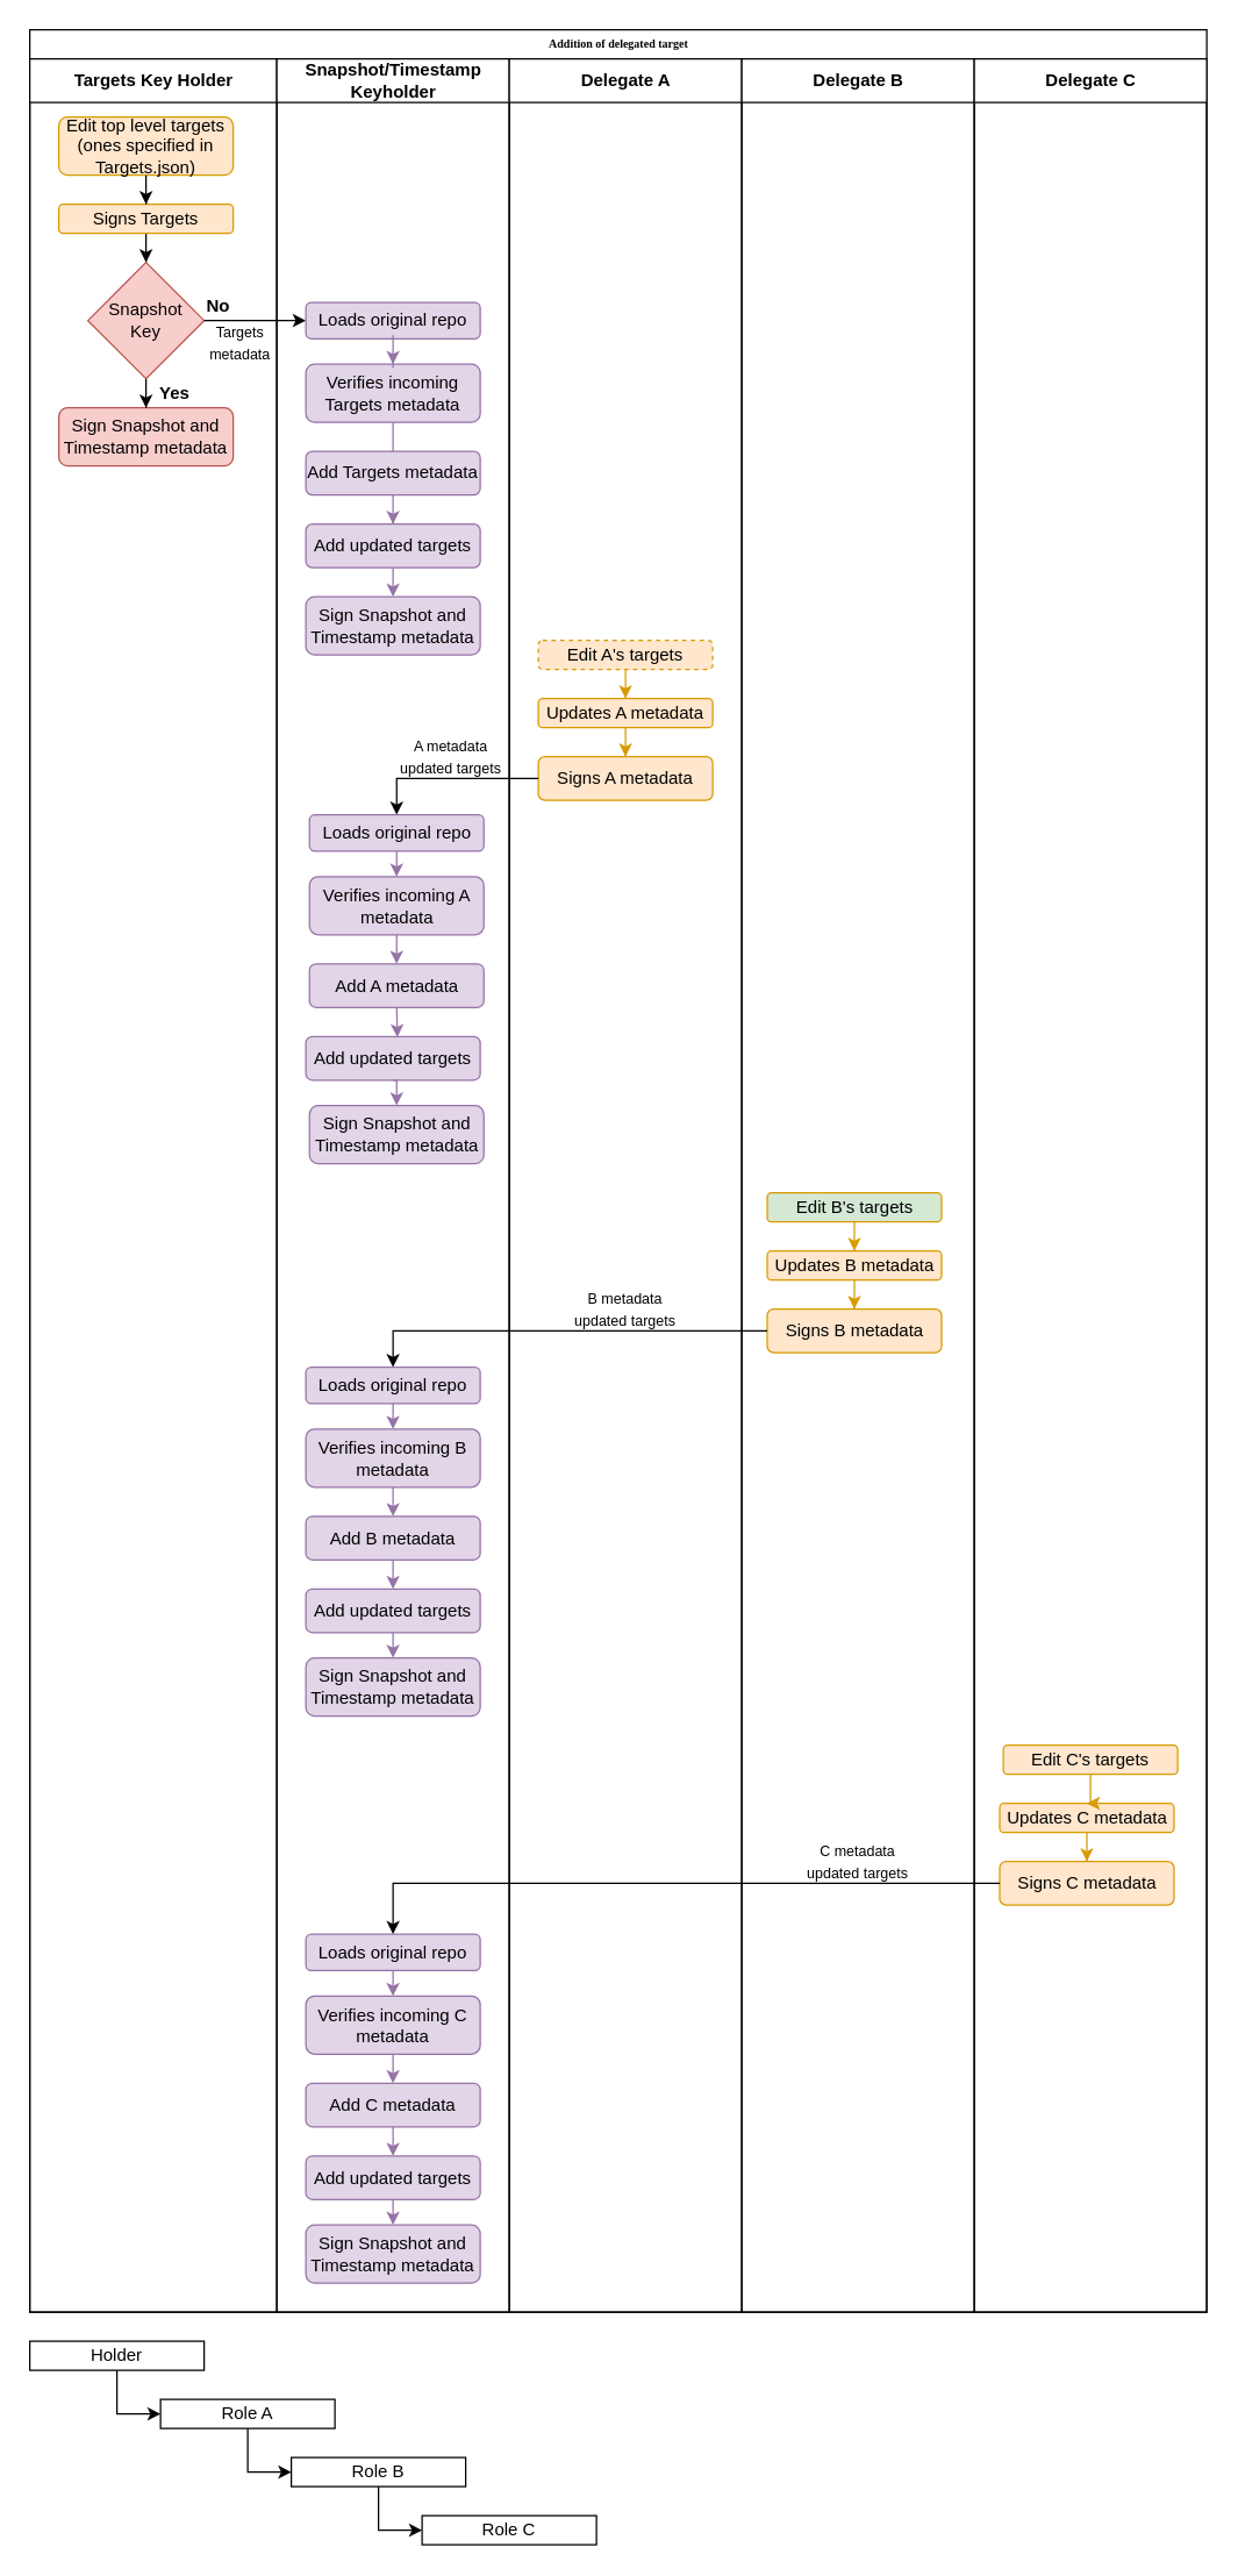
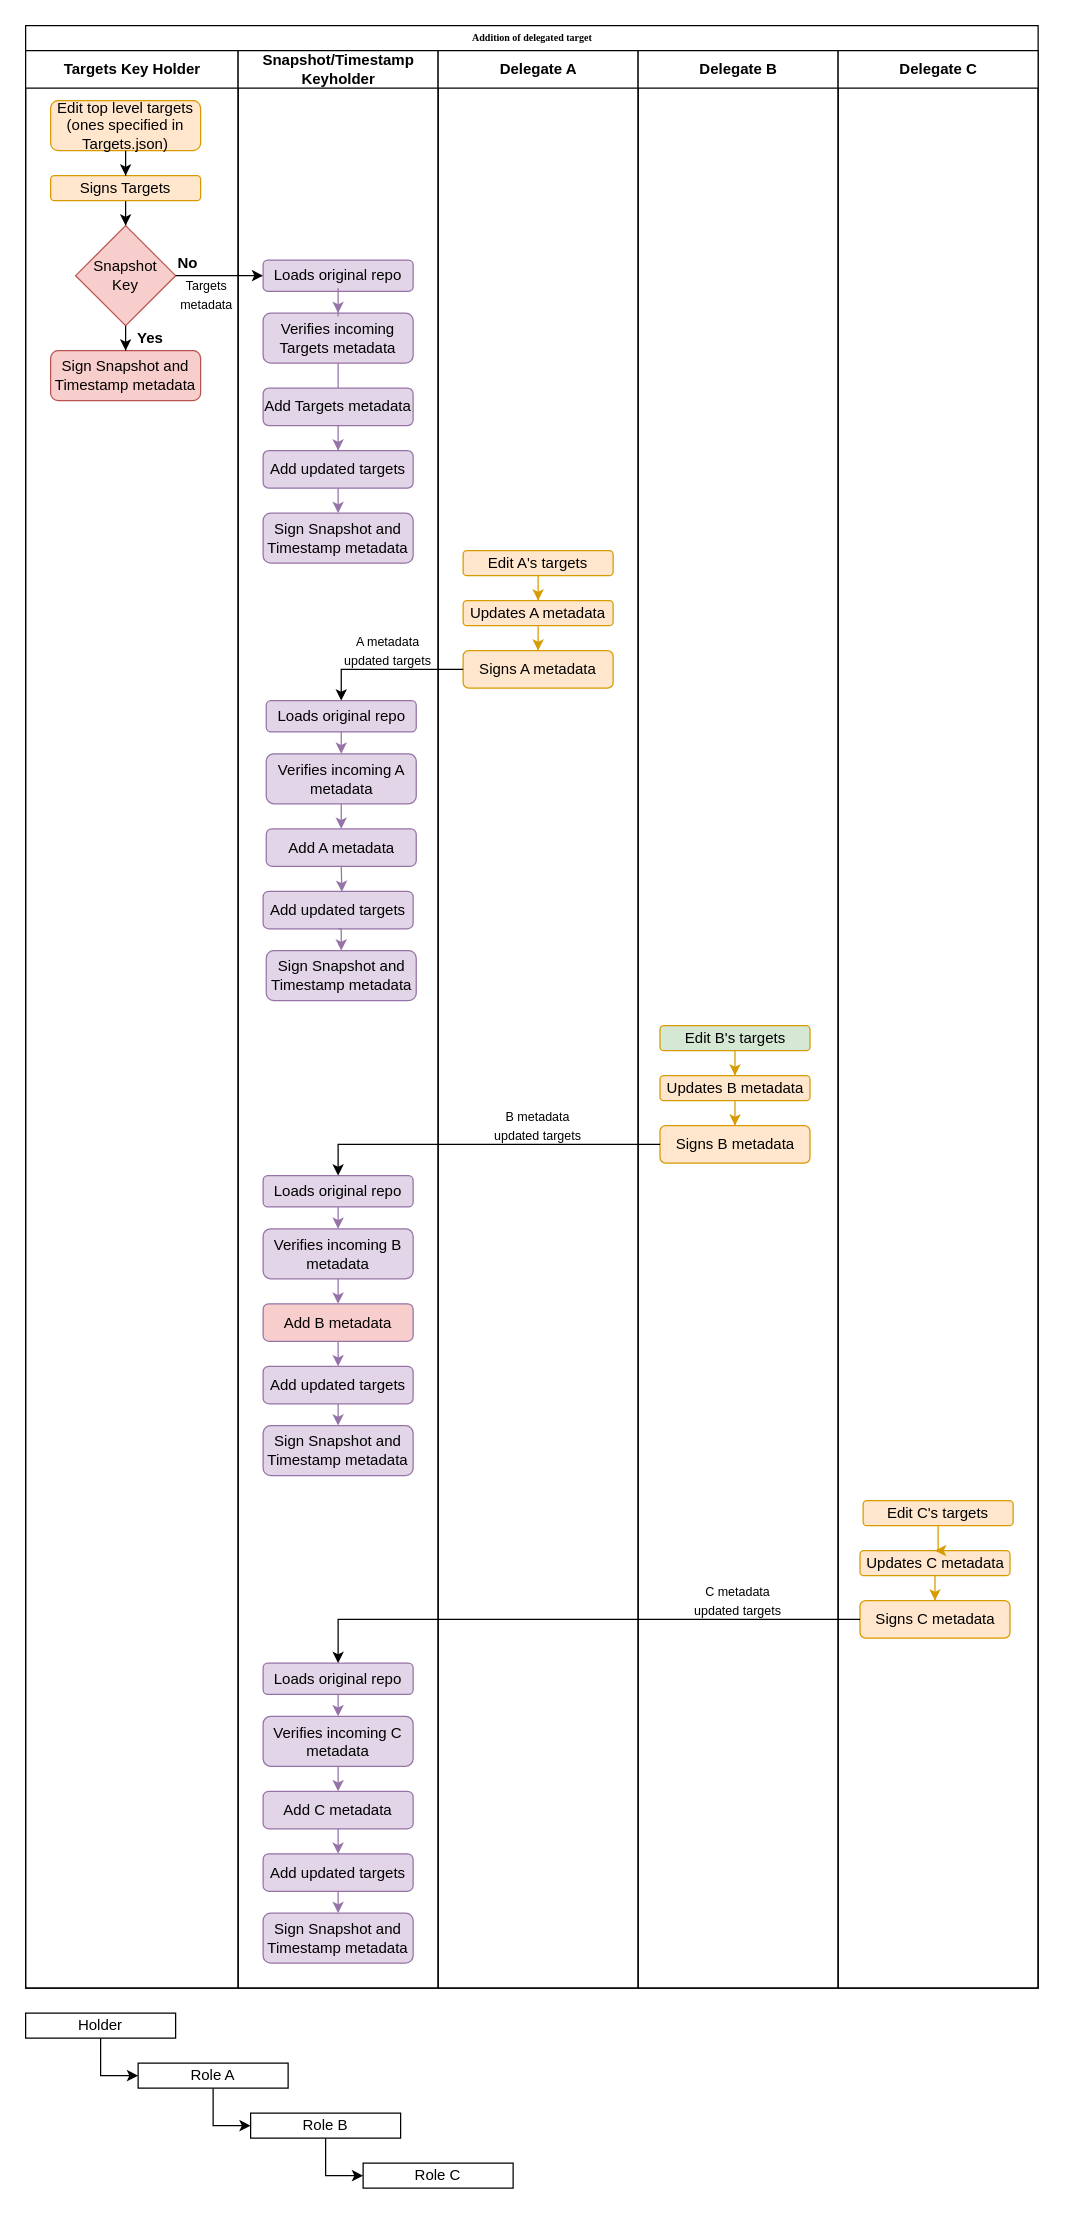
- <mxCell id="54" value="Edit A's targets" style="rounded=1;whiteSpace=wrap;html=1;fillColor=#ffe6cc;strokeColor=#d79b00;dashed=1;" vertex="1" parent="53"><mxGeometry x="20" y="400" width="120" height="20" as="geometry" /></mxCell>
+ <mxCell id="54" value="Edit A's targets" style="rounded=1;whiteSpace=wrap;html=1;fillColor=#ffe6cc;strokeColor=#d79b00;" vertex="1" parent="53"><mxGeometry x="20" y="400" width="120" height="20" as="geometry" /></mxCell>
- <mxCell id="41" value="Add B metadata" style="rounded=1;whiteSpace=wrap;html=1;fillColor=#e1d5e7;strokeColor=#9673a6;" vertex="1" parent="15"><mxGeometry x="20" y="1002.5" width="120" height="30" as="geometry" /></mxCell>
+ <mxCell id="41" value="Add B metadata" style="rounded=1;whiteSpace=wrap;html=1;fillColor=#f8cecc;strokeColor=#9673a6;" vertex="1" parent="15"><mxGeometry x="20" y="1002.5" width="120" height="30" as="geometry" /></mxCell>
